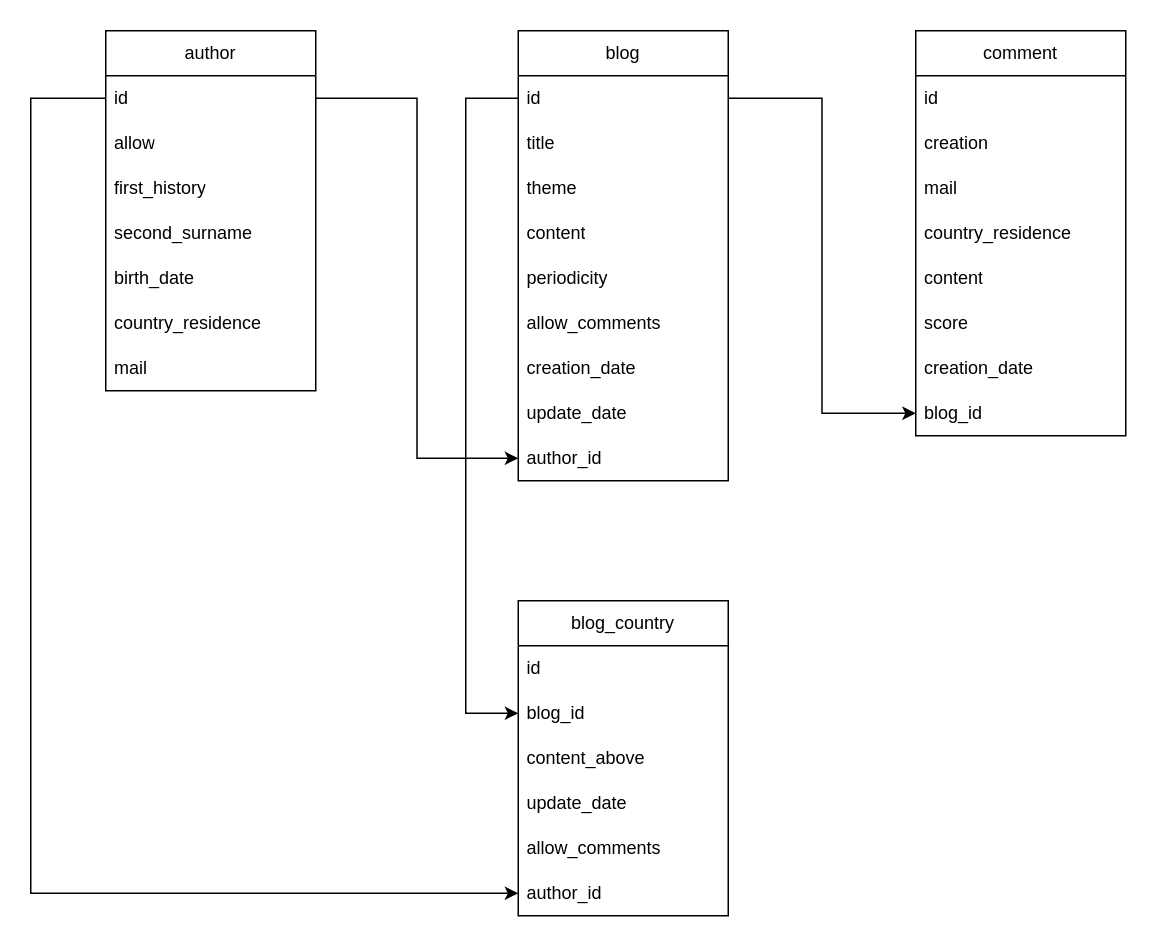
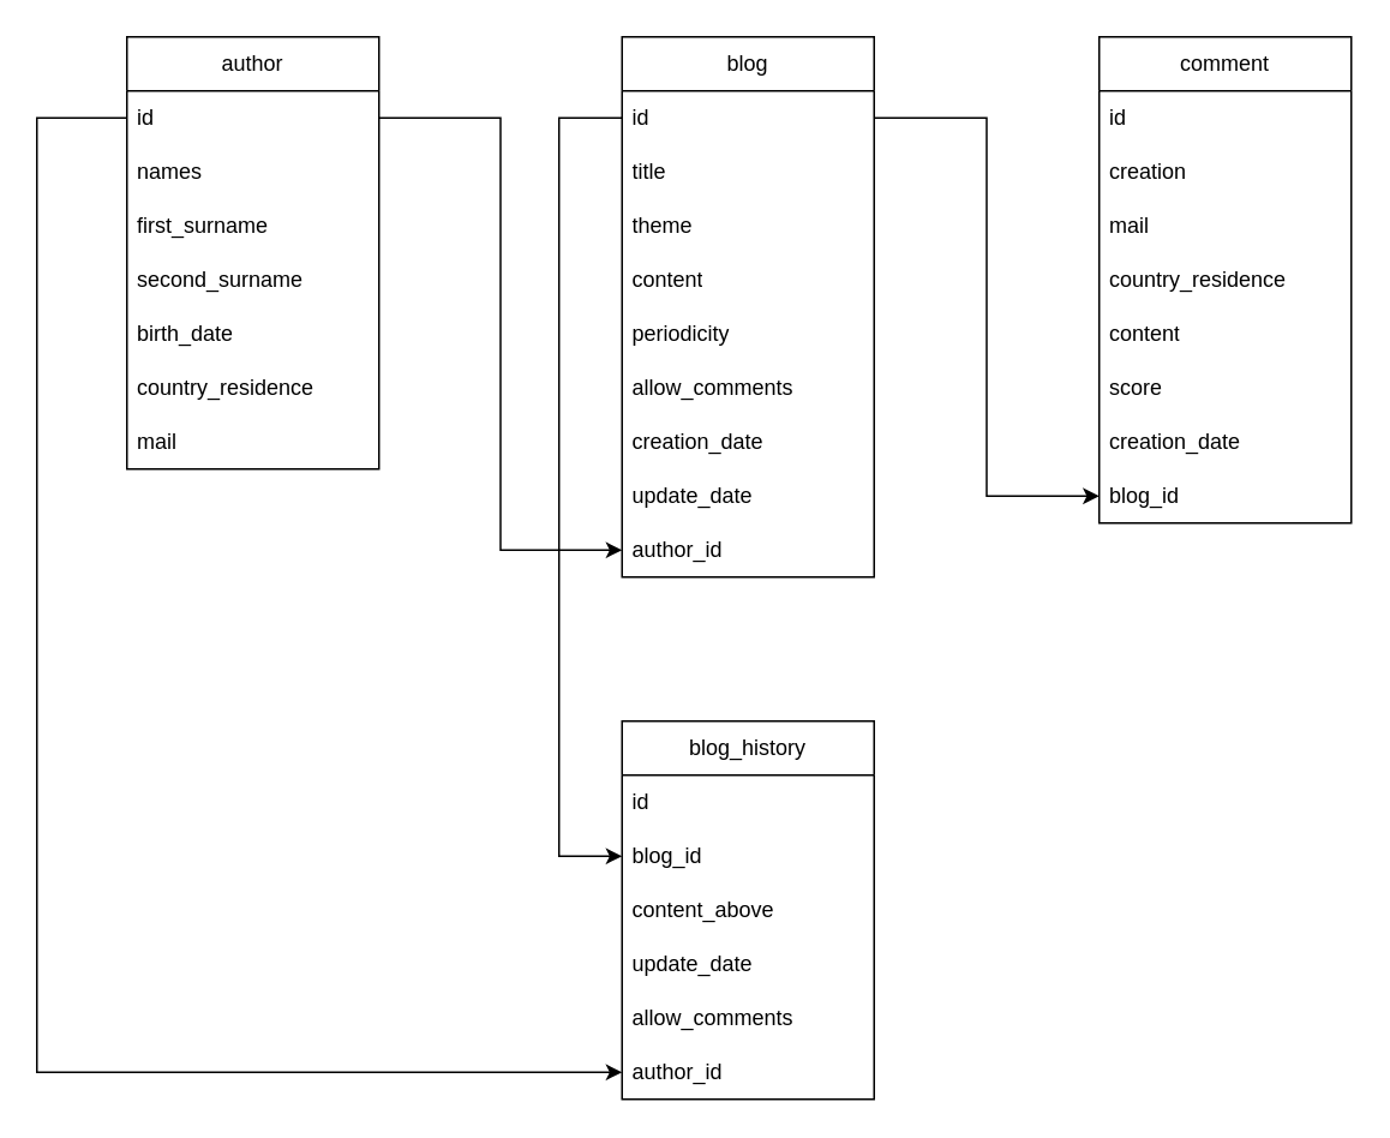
- <mxCell id="4" value="allow" style="text;strokeColor=none;fillColor=none;align=left;verticalAlign=middle;spacingLeft=4;spacingRight=4;overflow=hidden;points=[[0,0.5],[1,0.5]];portConstraint=eastwest;rotatable=0;whiteSpace=wrap;html=1;" vertex="1" parent="2"><mxGeometry y="60" width="140" height="30" as="geometry" /></mxCell>
+ <mxCell id="4" value="names" style="text;strokeColor=none;fillColor=none;align=left;verticalAlign=middle;spacingLeft=4;spacingRight=4;overflow=hidden;points=[[0,0.5],[1,0.5]];portConstraint=eastwest;rotatable=0;whiteSpace=wrap;html=1;" vertex="1" parent="2"><mxGeometry y="60" width="140" height="30" as="geometry" /></mxCell>
- <mxCell id="5" value="first_history" style="text;strokeColor=none;fillColor=none;align=left;verticalAlign=middle;spacingLeft=4;spacingRight=4;overflow=hidden;points=[[0,0.5],[1,0.5]];portConstraint=eastwest;rotatable=0;whiteSpace=wrap;html=1;" vertex="1" parent="2"><mxGeometry y="90" width="140" height="30" as="geometry" /></mxCell>
+ <mxCell id="5" value="first_surname" style="text;strokeColor=none;fillColor=none;align=left;verticalAlign=middle;spacingLeft=4;spacingRight=4;overflow=hidden;points=[[0,0.5],[1,0.5]];portConstraint=eastwest;rotatable=0;whiteSpace=wrap;html=1;" vertex="1" parent="2"><mxGeometry y="90" width="140" height="30" as="geometry" /></mxCell>
- <mxCell id="31" value="blog_country" style="swimlane;fontStyle=0;childLayout=stackLayout;horizontal=1;startSize=30;horizontalStack=0;resizeParent=1;resizeParentMax=0;resizeLast=0;collapsible=1;marginBottom=0;whiteSpace=wrap;html=1;" vertex="1" parent="1"><mxGeometry x="345" y="400" width="140" height="210" as="geometry" /></mxCell>
+ <mxCell id="31" value="blog_history" style="swimlane;fontStyle=0;childLayout=stackLayout;horizontal=1;startSize=30;horizontalStack=0;resizeParent=1;resizeParentMax=0;resizeLast=0;collapsible=1;marginBottom=0;whiteSpace=wrap;html=1;" vertex="1" parent="1"><mxGeometry x="345" y="400" width="140" height="210" as="geometry" /></mxCell>
